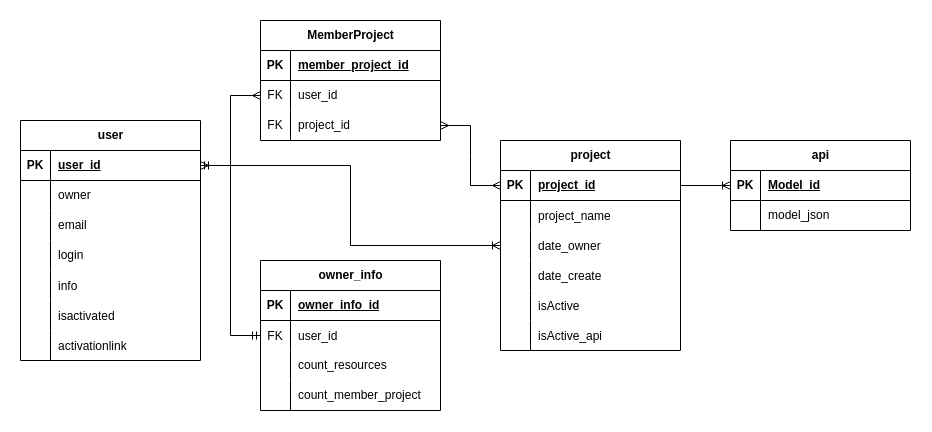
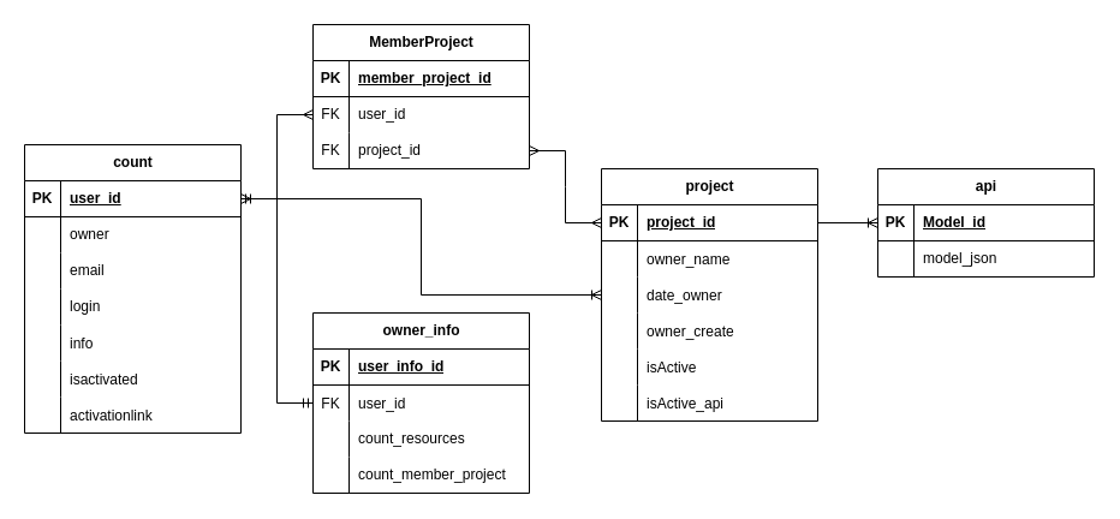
- <mxCell id="2" value="user" style="shape=table;startSize=30;container=1;collapsible=1;childLayout=tableLayout;fixedRows=1;rowLines=0;fontStyle=1;align=center;resizeLast=1;html=1;" parent="1" vertex="1"><mxGeometry x="20" y="120" width="180" height="240" as="geometry" /></mxCell>
+ <mxCell id="2" value="count" style="shape=table;startSize=30;container=1;collapsible=1;childLayout=tableLayout;fixedRows=1;rowLines=0;fontStyle=1;align=center;resizeLast=1;html=1;" parent="1" vertex="1"><mxGeometry x="20" y="120" width="180" height="240" as="geometry" /></mxCell>
- <mxCell id="30" value="project_name" style="shape=partialRectangle;connectable=0;fillColor=none;top=0;left=0;bottom=0;right=0;align=left;spacingLeft=6;overflow=hidden;" parent="28" vertex="1"><mxGeometry x="30" width="150" height="30" as="geometry"><mxRectangle width="150" height="30" as="alternateBounds" /></mxGeometry></mxCell>
+ <mxCell id="30" value="owner_name" style="shape=partialRectangle;connectable=0;fillColor=none;top=0;left=0;bottom=0;right=0;align=left;spacingLeft=6;overflow=hidden;" parent="28" vertex="1"><mxGeometry x="30" width="150" height="30" as="geometry"><mxRectangle width="150" height="30" as="alternateBounds" /></mxGeometry></mxCell>
- <mxCell id="36" value="date_create" style="shape=partialRectangle;connectable=0;fillColor=none;top=0;left=0;bottom=0;right=0;align=left;spacingLeft=6;overflow=hidden;" parent="34" vertex="1"><mxGeometry x="30" width="150" height="30" as="geometry"><mxRectangle width="150" height="30" as="alternateBounds" /></mxGeometry></mxCell>
+ <mxCell id="36" value="owner_create" style="shape=partialRectangle;connectable=0;fillColor=none;top=0;left=0;bottom=0;right=0;align=left;spacingLeft=6;overflow=hidden;" parent="34" vertex="1"><mxGeometry x="30" width="150" height="30" as="geometry"><mxRectangle width="150" height="30" as="alternateBounds" /></mxGeometry></mxCell>
- <mxCell id="65" value="owner_info_id" style="shape=partialRectangle;connectable=0;fillColor=none;top=0;left=0;bottom=0;right=0;align=left;spacingLeft=6;fontStyle=5;overflow=hidden;whiteSpace=wrap;html=1;" parent="63" vertex="1"><mxGeometry x="30" width="150" height="30" as="geometry"><mxRectangle width="150" height="30" as="alternateBounds" /></mxGeometry></mxCell>
+ <mxCell id="65" value="user_info_id" style="shape=partialRectangle;connectable=0;fillColor=none;top=0;left=0;bottom=0;right=0;align=left;spacingLeft=6;fontStyle=5;overflow=hidden;whiteSpace=wrap;html=1;" parent="63" vertex="1"><mxGeometry x="30" width="150" height="30" as="geometry"><mxRectangle width="150" height="30" as="alternateBounds" /></mxGeometry></mxCell>
